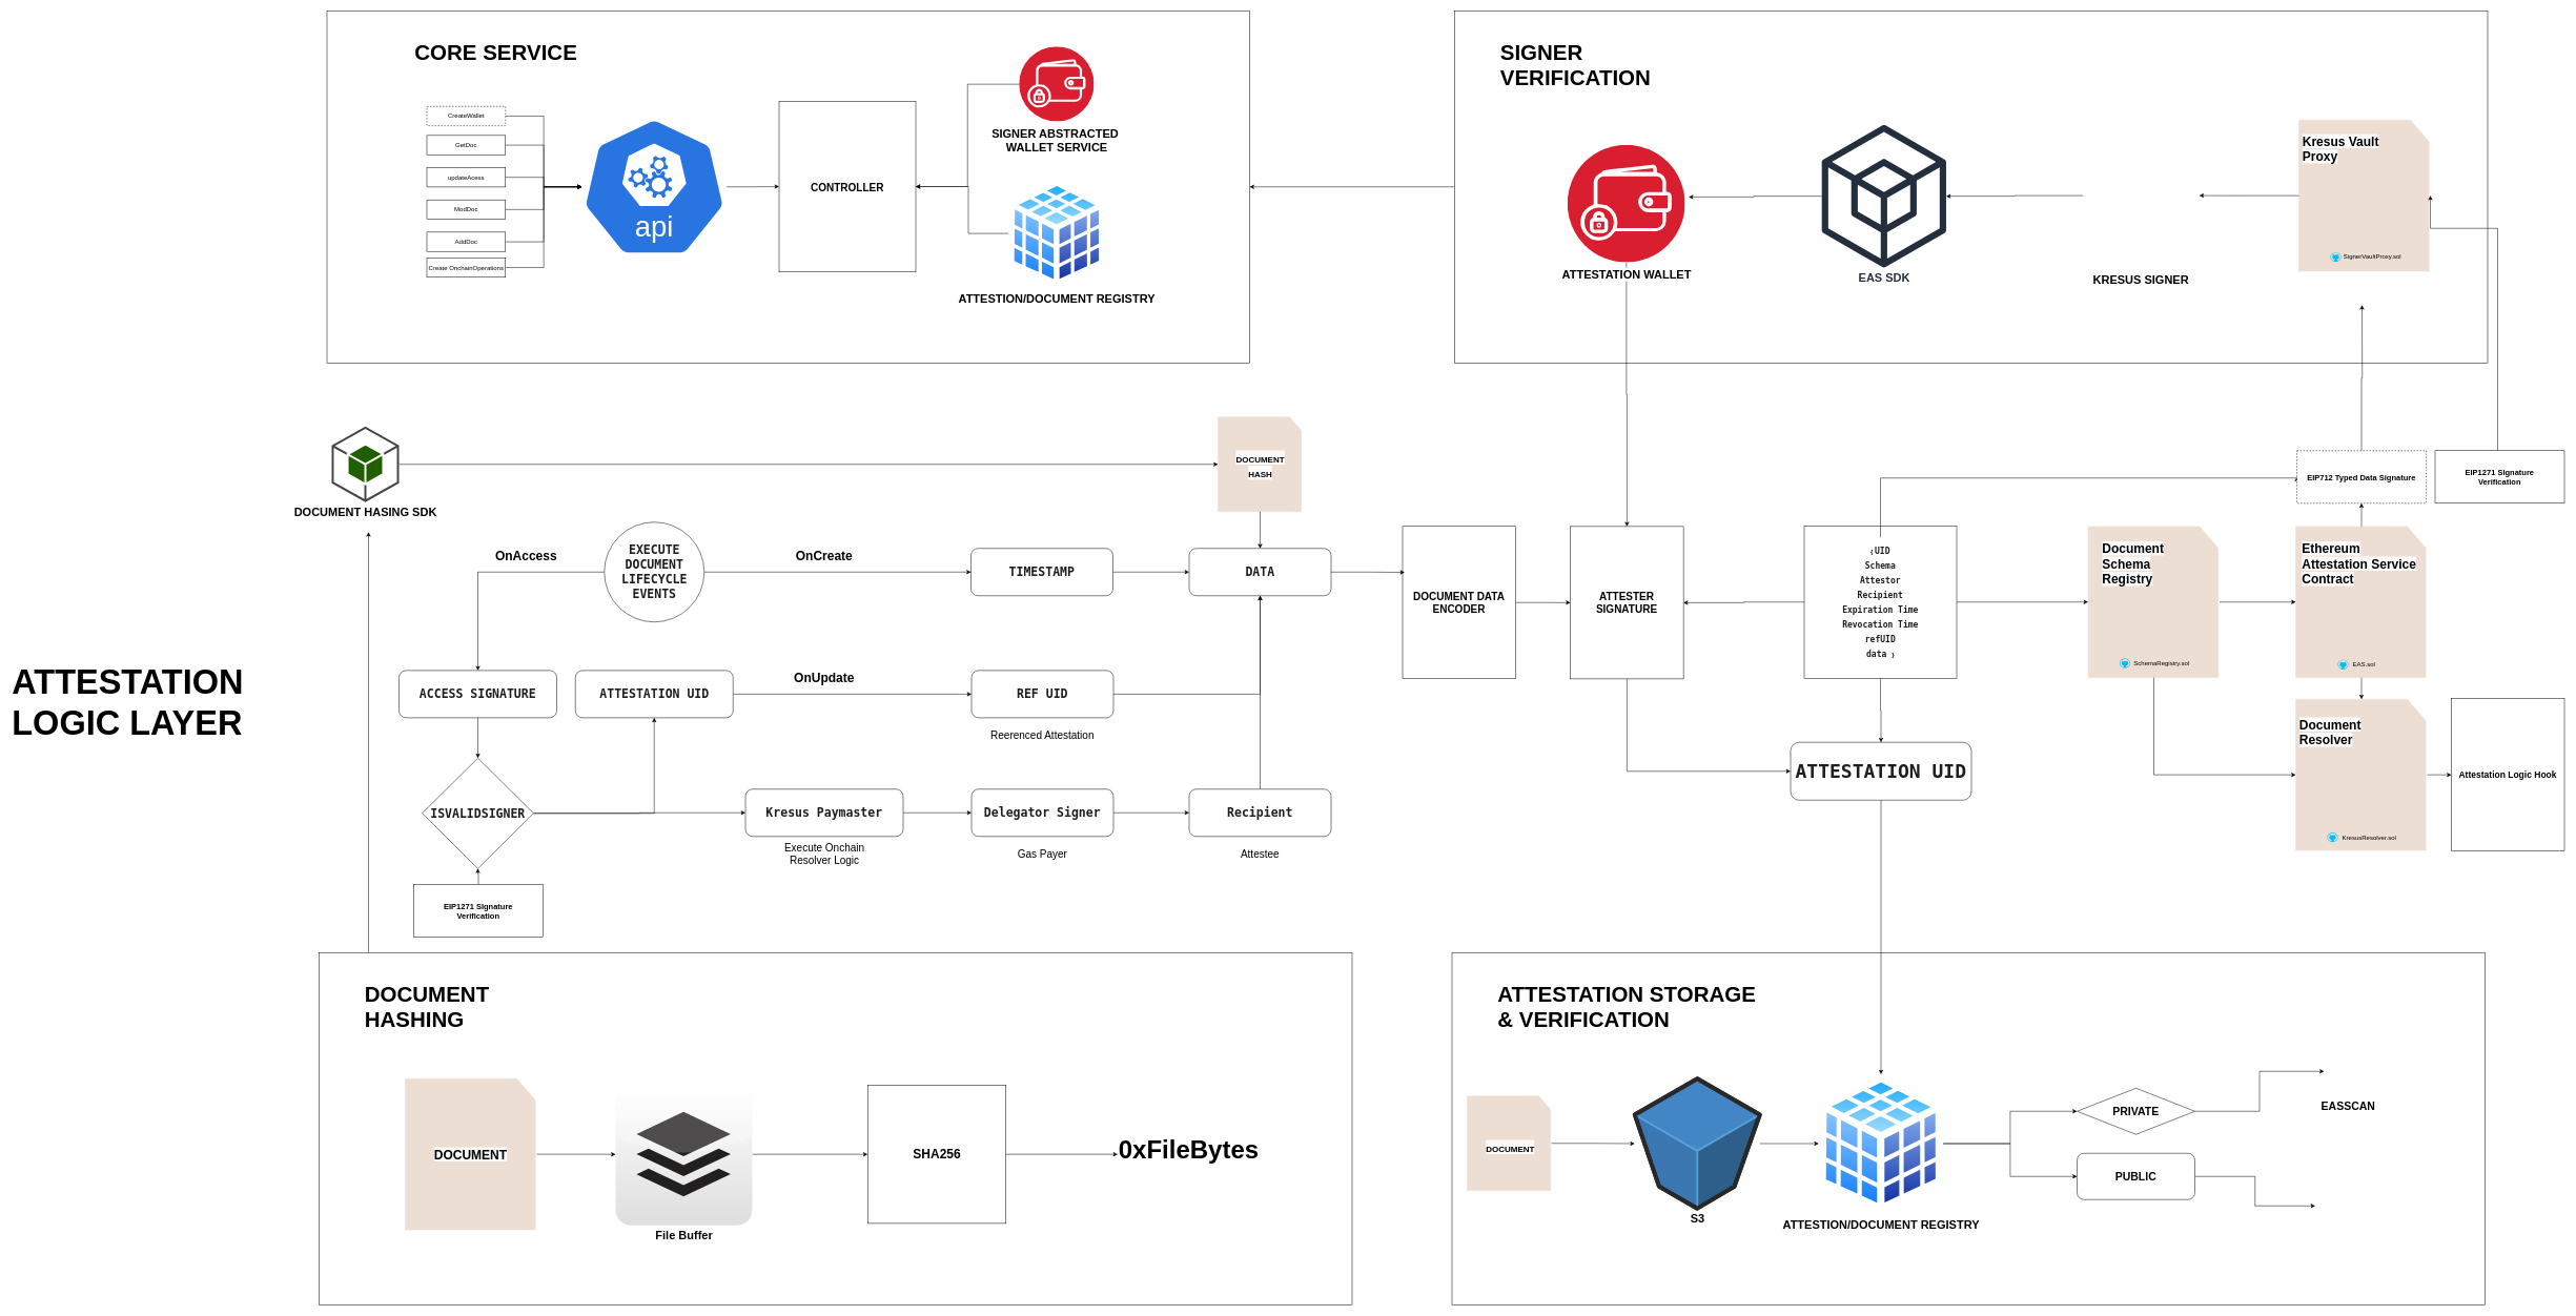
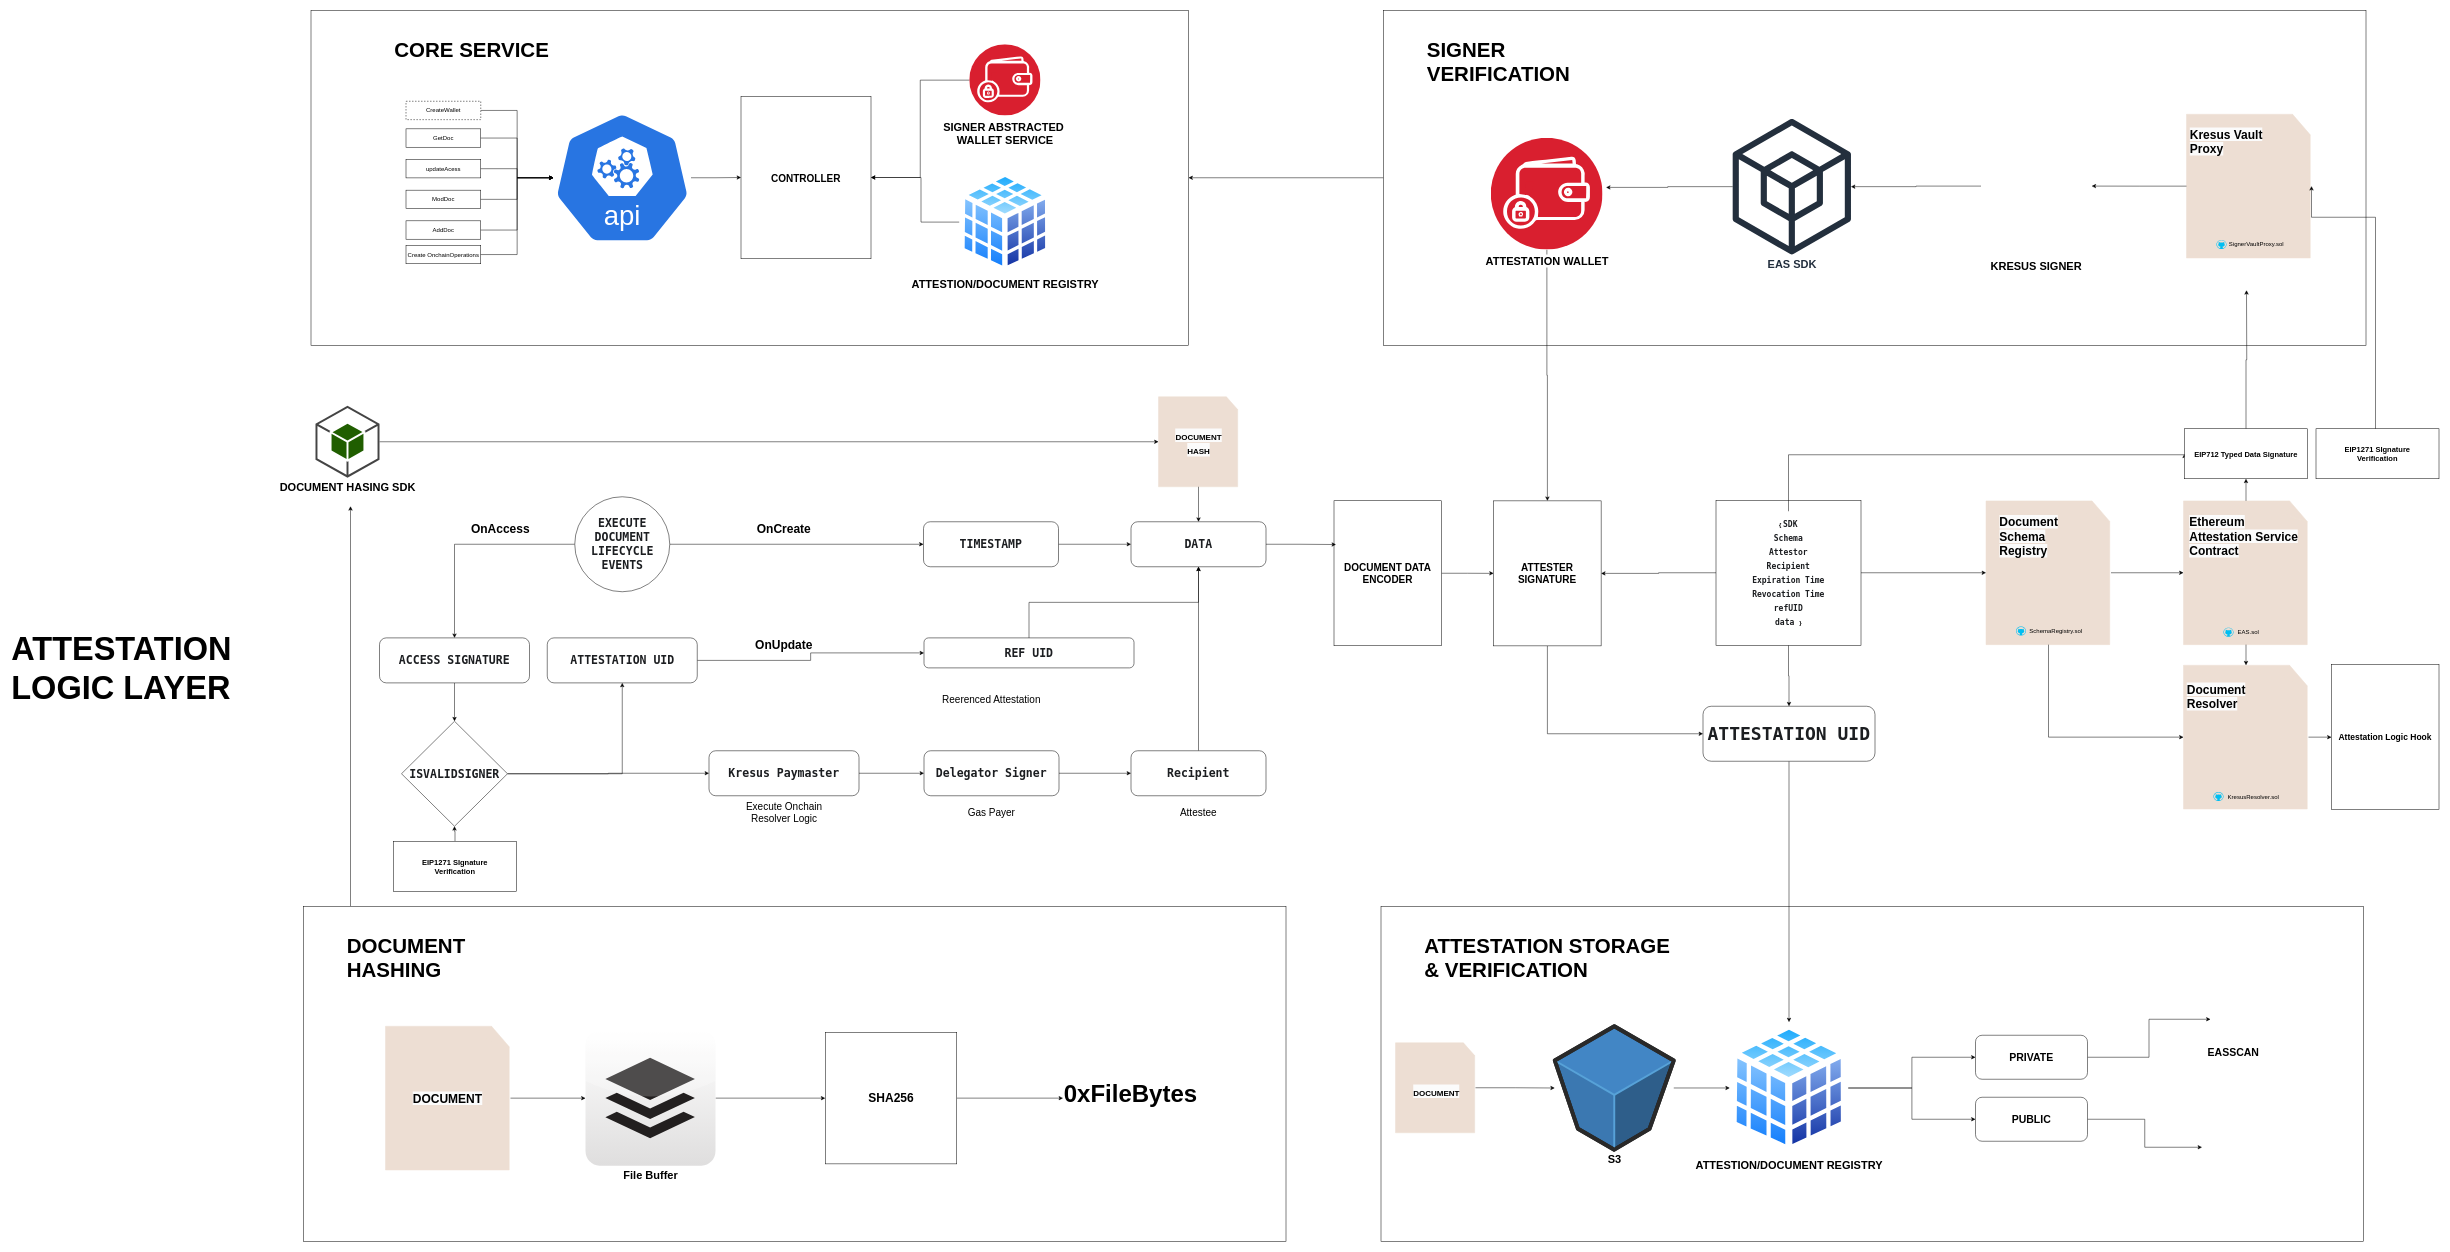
- <mxCell id="41" value="&lt;b data-sider-select-id=&quot;10b90886-1ec7-4d6a-bf60-8eaabc4a6ac8&quot;&gt;&lt;font data-sider-select-id=&quot;091852e5-6d51-43fa-b597-7fde7b79e5d4&quot; style=&quot;font-size: 15px;&quot;&gt;EIP712 Typed Data Signature&lt;/font&gt;&lt;/b&gt;" style="rounded=0;whiteSpace=wrap;html=1;dashed=1;" vertex="1" parent="1"><mxGeometry x="4368" y="857" width="246" height="100" as="geometry" /></mxCell>
+ <mxCell id="41" value="&lt;b data-sider-select-id=&quot;10b90886-1ec7-4d6a-bf60-8eaabc4a6ac8&quot;&gt;&lt;font data-sider-select-id=&quot;091852e5-6d51-43fa-b597-7fde7b79e5d4&quot; style=&quot;font-size: 15px;&quot;&gt;EIP712 Typed Data Signature&lt;/font&gt;&lt;/b&gt;" style="rounded=0;whiteSpace=wrap;html=1;" vertex="1" parent="1"><mxGeometry x="4368" y="857" width="246" height="100" as="geometry" /></mxCell>
- <mxCell id="34" value="&lt;p data-sider-select-id=&quot;81d452b4-0b13-42c7-92fa-a874a79e0ec7&quot; style=&quot;line-height: 80%;&quot;&gt;&lt;b data-sider-select-id=&quot;3781faba-1c34-4113-b400-ea42d08408b7&quot;&gt;{&amp;nbsp;&lt;span data-sider-select-id=&quot;f00610ff-efd0-4767-9b9c-7c886ac0ab9c&quot; style=&quot;background-color: transparent; color: rgb(28, 30, 33); font-family: &amp;quot;Roboto Mono&amp;quot;, monospace; font-size: 12pt; white-space-collapse: preserve;&quot;&gt;UID&lt;/span&gt;&lt;/b&gt;&lt;/p&gt;&lt;p style=&quot;line-height: 90%; margin-top: 12pt; margin-bottom: 0pt;&quot; dir=&quot;ltr&quot;&gt;&lt;span style=&quot;font-size: 12pt; font-family: &amp;quot;Roboto Mono&amp;quot;, monospace; color: rgb(28, 30, 33); background-color: transparent; font-variant-numeric: normal; font-variant-east-asian: normal; font-variant-alternates: normal; font-variant-position: normal; vertical-align: baseline; white-space-collapse: preserve;&quot;&gt;&lt;b&gt;Schema&lt;/b&gt;&lt;/span&gt;&lt;/p&gt;&lt;p style=&quot;line-height: 90%; margin-top: 12pt; margin-bottom: 0pt;&quot; dir=&quot;ltr&quot;&gt;&lt;span data-sider-select-id=&quot;fb3cf79f-aad2-4ade-a833-59b55e29a406&quot; style=&quot;font-size: 12pt; font-family: &amp;quot;Roboto Mono&amp;quot;, monospace; color: rgb(28, 30, 33); background-color: transparent; font-variant-numeric: normal; font-variant-east-asian: normal; font-variant-alternates: normal; font-variant-position: normal; vertical-align: baseline; white-space-collapse: preserve;&quot;&gt;&lt;b&gt;Attestor&lt;/b&gt;&lt;/span&gt;&lt;/p&gt;&lt;p style=&quot;line-height: 90%; margin-top: 12pt; margin-bottom: 0pt;&quot; dir=&quot;ltr&quot;&gt;&lt;span data-sider-select-id=&quot;9ac3e9a9-a4df-4078-b687-cd344370b10b&quot; style=&quot;font-size: 12pt; font-family: &amp;quot;Roboto Mono&amp;quot;, monospace; color: rgb(28, 30, 33); background-color: transparent; font-variant-numeric: normal; font-variant-east-asian: normal; font-variant-alternates: normal; font-variant-position: normal; vertical-align: baseline; white-space-collapse: preserve;&quot;&gt;&lt;b&gt;Recipient&lt;/b&gt;&lt;/span&gt;&lt;/p&gt;&lt;p style=&quot;line-height: 90%; margin-top: 12pt; margin-bottom: 0pt;&quot; dir=&quot;ltr&quot;&gt;&lt;span style=&quot;font-size: 12pt; font-family: &amp;quot;Roboto Mono&amp;quot;, monospace; color: rgb(28, 30, 33); background-color: transparent; font-variant-numeric: normal; font-variant-east-asian: normal; font-variant-alternates: normal; font-variant-position: normal; vertical-align: baseline; white-space-collapse: preserve;&quot;&gt;&lt;b&gt;Expiration Time&lt;/b&gt;&lt;/span&gt;&lt;/p&gt;&lt;p style=&quot;line-height: 90%; margin-top: 12pt; margin-bottom: 0pt;&quot; dir=&quot;ltr&quot;&gt;&lt;span style=&quot;font-size: 12pt; font-family: &amp;quot;Roboto Mono&amp;quot;, monospace; color: rgb(28, 30, 33); background-color: transparent; font-variant-numeric: normal; font-variant-east-asian: normal; font-variant-alternates: normal; font-variant-position: normal; vertical-align: baseline; white-space-collapse: preserve;&quot;&gt;&lt;b&gt;Revocation Time&lt;/b&gt;&lt;/span&gt;&lt;/p&gt;&lt;p style=&quot;line-height: 90%; margin-top: 12pt; margin-bottom: 0pt;&quot; dir=&quot;ltr&quot;&gt;&lt;span style=&quot;font-size: 12pt; font-family: &amp;quot;Roboto Mono&amp;quot;, monospace; color: rgb(28, 30, 33); background-color: transparent; font-variant-numeric: normal; font-variant-east-asian: normal; font-variant-alternates: normal; font-variant-position: normal; vertical-align: baseline; white-space-collapse: preserve;&quot;&gt;&lt;b&gt;refUID&lt;/b&gt;&lt;/span&gt;&lt;/p&gt;&lt;p style=&quot;line-height: 90%; margin-top: 12pt; margin-bottom: 0pt;&quot; dir=&quot;ltr&quot;&gt;&lt;b&gt;&lt;span style=&quot;font-size: 12pt; font-family: &amp;quot;Roboto Mono&amp;quot;, monospace; color: rgb(28, 30, 33); background-color: transparent; font-variant-numeric: normal; font-variant-east-asian: normal; font-variant-alternates: normal; font-variant-position: normal; vertical-align: baseline; white-space-collapse: preserve;&quot;&gt;data &lt;/span&gt;&lt;span style=&quot;background-color: initial;&quot;&gt;}&lt;/span&gt;&lt;/b&gt;&lt;/p&gt;&lt;p&gt;&lt;/p&gt;" style="text;html=1;align=center;verticalAlign=middle;whiteSpace=wrap;rounded=0;" vertex="1" parent="1"><mxGeometry x="3451" y="1022" width="250" height="250" as="geometry" /></mxCell>
+ <mxCell id="34" value="&lt;p data-sider-select-id=&quot;81d452b4-0b13-42c7-92fa-a874a79e0ec7&quot; style=&quot;line-height: 80%;&quot;&gt;&lt;b data-sider-select-id=&quot;3781faba-1c34-4113-b400-ea42d08408b7&quot;&gt;{&amp;nbsp;&lt;span data-sider-select-id=&quot;f00610ff-efd0-4767-9b9c-7c886ac0ab9c&quot; style=&quot;background-color: transparent; color: rgb(28, 30, 33); font-family: &amp;quot;Roboto Mono&amp;quot;, monospace; font-size: 12pt; white-space-collapse: preserve;&quot;&gt;SDK&lt;/span&gt;&lt;/b&gt;&lt;/p&gt;&lt;p style=&quot;line-height: 90%; margin-top: 12pt; margin-bottom: 0pt;&quot; dir=&quot;ltr&quot;&gt;&lt;span style=&quot;font-size: 12pt; font-family: &amp;quot;Roboto Mono&amp;quot;, monospace; color: rgb(28, 30, 33); background-color: transparent; font-variant-numeric: normal; font-variant-east-asian: normal; font-variant-alternates: normal; font-variant-position: normal; vertical-align: baseline; white-space-collapse: preserve;&quot;&gt;&lt;b&gt;Schema&lt;/b&gt;&lt;/span&gt;&lt;/p&gt;&lt;p style=&quot;line-height: 90%; margin-top: 12pt; margin-bottom: 0pt;&quot; dir=&quot;ltr&quot;&gt;&lt;span data-sider-select-id=&quot;fb3cf79f-aad2-4ade-a833-59b55e29a406&quot; style=&quot;font-size: 12pt; font-family: &amp;quot;Roboto Mono&amp;quot;, monospace; color: rgb(28, 30, 33); background-color: transparent; font-variant-numeric: normal; font-variant-east-asian: normal; font-variant-alternates: normal; font-variant-position: normal; vertical-align: baseline; white-space-collapse: preserve;&quot;&gt;&lt;b&gt;Attestor&lt;/b&gt;&lt;/span&gt;&lt;/p&gt;&lt;p style=&quot;line-height: 90%; margin-top: 12pt; margin-bottom: 0pt;&quot; dir=&quot;ltr&quot;&gt;&lt;span data-sider-select-id=&quot;9ac3e9a9-a4df-4078-b687-cd344370b10b&quot; style=&quot;font-size: 12pt; font-family: &amp;quot;Roboto Mono&amp;quot;, monospace; color: rgb(28, 30, 33); background-color: transparent; font-variant-numeric: normal; font-variant-east-asian: normal; font-variant-alternates: normal; font-variant-position: normal; vertical-align: baseline; white-space-collapse: preserve;&quot;&gt;&lt;b&gt;Recipient&lt;/b&gt;&lt;/span&gt;&lt;/p&gt;&lt;p style=&quot;line-height: 90%; margin-top: 12pt; margin-bottom: 0pt;&quot; dir=&quot;ltr&quot;&gt;&lt;span style=&quot;font-size: 12pt; font-family: &amp;quot;Roboto Mono&amp;quot;, monospace; color: rgb(28, 30, 33); background-color: transparent; font-variant-numeric: normal; font-variant-east-asian: normal; font-variant-alternates: normal; font-variant-position: normal; vertical-align: baseline; white-space-collapse: preserve;&quot;&gt;&lt;b&gt;Expiration Time&lt;/b&gt;&lt;/span&gt;&lt;/p&gt;&lt;p style=&quot;line-height: 90%; margin-top: 12pt; margin-bottom: 0pt;&quot; dir=&quot;ltr&quot;&gt;&lt;span style=&quot;font-size: 12pt; font-family: &amp;quot;Roboto Mono&amp;quot;, monospace; color: rgb(28, 30, 33); background-color: transparent; font-variant-numeric: normal; font-variant-east-asian: normal; font-variant-alternates: normal; font-variant-position: normal; vertical-align: baseline; white-space-collapse: preserve;&quot;&gt;&lt;b&gt;Revocation Time&lt;/b&gt;&lt;/span&gt;&lt;/p&gt;&lt;p style=&quot;line-height: 90%; margin-top: 12pt; margin-bottom: 0pt;&quot; dir=&quot;ltr&quot;&gt;&lt;span style=&quot;font-size: 12pt; font-family: &amp;quot;Roboto Mono&amp;quot;, monospace; color: rgb(28, 30, 33); background-color: transparent; font-variant-numeric: normal; font-variant-east-asian: normal; font-variant-alternates: normal; font-variant-position: normal; vertical-align: baseline; white-space-collapse: preserve;&quot;&gt;&lt;b&gt;refUID&lt;/b&gt;&lt;/span&gt;&lt;/p&gt;&lt;p style=&quot;line-height: 90%; margin-top: 12pt; margin-bottom: 0pt;&quot; dir=&quot;ltr&quot;&gt;&lt;b&gt;&lt;span style=&quot;font-size: 12pt; font-family: &amp;quot;Roboto Mono&amp;quot;, monospace; color: rgb(28, 30, 33); background-color: transparent; font-variant-numeric: normal; font-variant-east-asian: normal; font-variant-alternates: normal; font-variant-position: normal; vertical-align: baseline; white-space-collapse: preserve;&quot;&gt;data &lt;/span&gt;&lt;span style=&quot;background-color: initial;&quot;&gt;}&lt;/span&gt;&lt;/b&gt;&lt;/p&gt;&lt;p&gt;&lt;/p&gt;" style="text;html=1;align=center;verticalAlign=middle;whiteSpace=wrap;rounded=0;" vertex="1" parent="1"><mxGeometry x="3451" y="1022" width="250" height="250" as="geometry" /></mxCell>
- <mxCell id="88" value="&lt;b data-sider-select-id=&quot;3781faba-1c34-4113-b400-ea42d08408b7&quot;&gt;&lt;span style=&quot;background-color: transparent; color: rgb(28, 30, 33); font-family: &amp;quot;Roboto Mono&amp;quot;, monospace; white-space-collapse: preserve;&quot; data-sider-select-id=&quot;f00610ff-efd0-4767-9b9c-7c886ac0ab9c&quot;&gt;&lt;font data-sider-select-id=&quot;de43cbab-9b01-4062-8371-951f92e557df&quot; style=&quot;font-size: 23px;&quot;&gt;REF UID&lt;/font&gt;&lt;/span&gt;&lt;/b&gt;" style="rounded=1;whiteSpace=wrap;html=1;" vertex="1" parent="1"><mxGeometry x="1847" y="1275.25" width="270" height="90" as="geometry" /></mxCell>
+ <mxCell id="88" value="&lt;b data-sider-select-id=&quot;3781faba-1c34-4113-b400-ea42d08408b7&quot;&gt;&lt;span style=&quot;background-color: transparent; color: rgb(28, 30, 33); font-family: &amp;quot;Roboto Mono&amp;quot;, monospace; white-space-collapse: preserve;&quot; data-sider-select-id=&quot;f00610ff-efd0-4767-9b9c-7c886ac0ab9c&quot;&gt;&lt;font data-sider-select-id=&quot;de43cbab-9b01-4062-8371-951f92e557df&quot; style=&quot;font-size: 23px;&quot;&gt;REF UID&lt;/font&gt;&lt;/span&gt;&lt;/b&gt;" style="rounded=1;whiteSpace=wrap;html=1;" vertex="1" parent="1"><mxGeometry x="1847" y="1275.25" width="420" height="60" as="geometry" /></mxCell>
- <mxCell id="78" value="&lt;b data-sider-select-id=&quot;e8fe8050-7fa8-42e0-8a40-970f233c63cb&quot;&gt;&lt;font data-sider-select-id=&quot;6ef7daaa-fcd3-4911-83f2-34d636d4654b&quot; style=&quot;font-size: 21px;&quot;&gt;PRIVATE&lt;/font&gt;&lt;/b&gt;" style="rhombus;whiteSpace=wrap;html=1;" vertex="1" parent="1"><mxGeometry x="3950" y="2070" width="224" height="88" as="geometry" /></mxCell>
+ <mxCell id="78" value="&lt;b data-sider-select-id=&quot;e8fe8050-7fa8-42e0-8a40-970f233c63cb&quot;&gt;&lt;font data-sider-select-id=&quot;6ef7daaa-fcd3-4911-83f2-34d636d4654b&quot; style=&quot;font-size: 21px;&quot;&gt;PRIVATE&lt;/font&gt;&lt;/b&gt;" style="rounded=1;whiteSpace=wrap;html=1;" vertex="1" parent="1"><mxGeometry x="3950" y="2070" width="224" height="88" as="geometry" /></mxCell>
